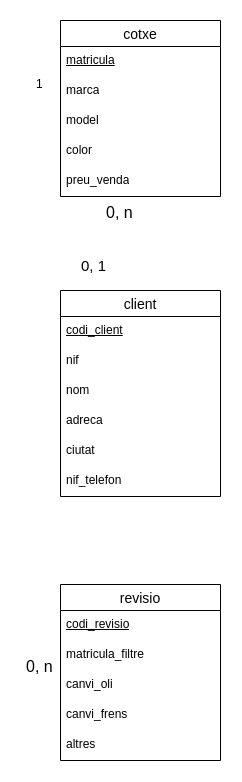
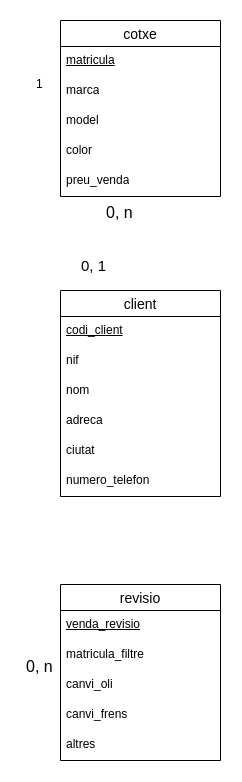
- <mxCell id="14" value="nif_telefon" style="text;strokeColor=none;fillColor=none;spacingLeft=4;spacingRight=4;overflow=hidden;rotatable=0;points=[[0,0.5],[1,0.5]];portConstraint=eastwest;fontSize=12;whiteSpace=wrap;html=1;" vertex="1" parent="8"><mxGeometry y="176" width="160" height="30" as="geometry" /></mxCell>
+ <mxCell id="14" value="numero_telefon" style="text;strokeColor=none;fillColor=none;spacingLeft=4;spacingRight=4;overflow=hidden;rotatable=0;points=[[0,0.5],[1,0.5]];portConstraint=eastwest;fontSize=12;whiteSpace=wrap;html=1;" vertex="1" parent="8"><mxGeometry y="176" width="160" height="30" as="geometry" /></mxCell>
- <mxCell id="16" value="&lt;u&gt;codi_revisio&lt;/u&gt;" style="text;strokeColor=none;fillColor=none;spacingLeft=4;spacingRight=4;overflow=hidden;rotatable=0;points=[[0,0.5],[1,0.5]];portConstraint=eastwest;fontSize=12;whiteSpace=wrap;html=1;" vertex="1" parent="15"><mxGeometry y="26" width="160" height="30" as="geometry" /></mxCell>
+ <mxCell id="16" value="&lt;u&gt;venda_revisio&lt;/u&gt;" style="text;strokeColor=none;fillColor=none;spacingLeft=4;spacingRight=4;overflow=hidden;rotatable=0;points=[[0,0.5],[1,0.5]];portConstraint=eastwest;fontSize=12;whiteSpace=wrap;html=1;" vertex="1" parent="15"><mxGeometry y="26" width="160" height="30" as="geometry" /></mxCell>
